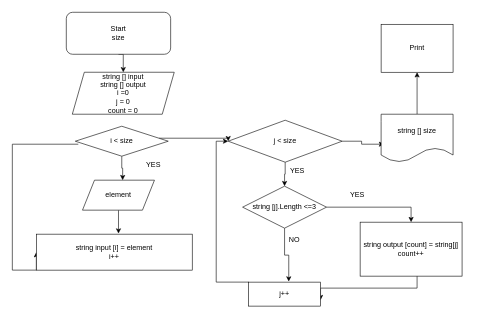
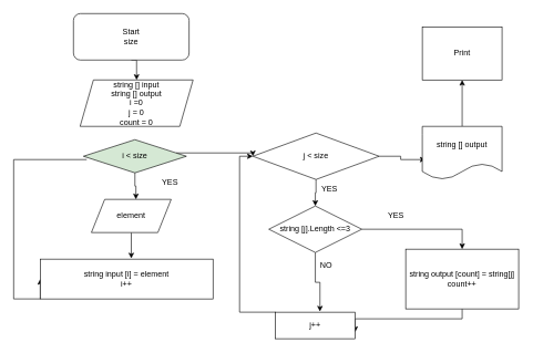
- <mxCell id="27" value="string [] size" style="shape=document;whiteSpace=wrap;html=1;boundedLbl=1;" vertex="1" parent="1"><mxGeometry x="635" y="190" width="120" height="80" as="geometry" /></mxCell>
+ <mxCell id="27" value="string [] output" style="shape=document;whiteSpace=wrap;html=1;boundedLbl=1;" vertex="1" parent="1"><mxGeometry x="635" y="190" width="120" height="80" as="geometry" /></mxCell>
- <mxCell id="7" value="i &amp;lt; size" style="rhombus;whiteSpace=wrap;html=1;" vertex="1" parent="1"><mxGeometry x="125" y="210" width="155" height="50" as="geometry" /></mxCell>
+ <mxCell id="7" value="i &amp;lt; size" style="rhombus;whiteSpace=wrap;html=1;fillColor=#d5e8d4;" vertex="1" parent="1"><mxGeometry x="125" y="210" width="155" height="50" as="geometry" /></mxCell>
- <mxCell id="20" value="string output [count] = string[j]&lt;br&gt;count++" style="rounded=0;whiteSpace=wrap;html=1;" vertex="1" parent="1"><mxGeometry x="600" y="370" width="170" height="90" as="geometry" /></mxCell>
+ <mxCell id="20" value="string output [count] = string[j]&lt;br&gt;count++" style="rounded=0;whiteSpace=wrap;html=1;" vertex="1" parent="1"><mxGeometry x="610" y="375" width="170" height="90" as="geometry" /></mxCell>
